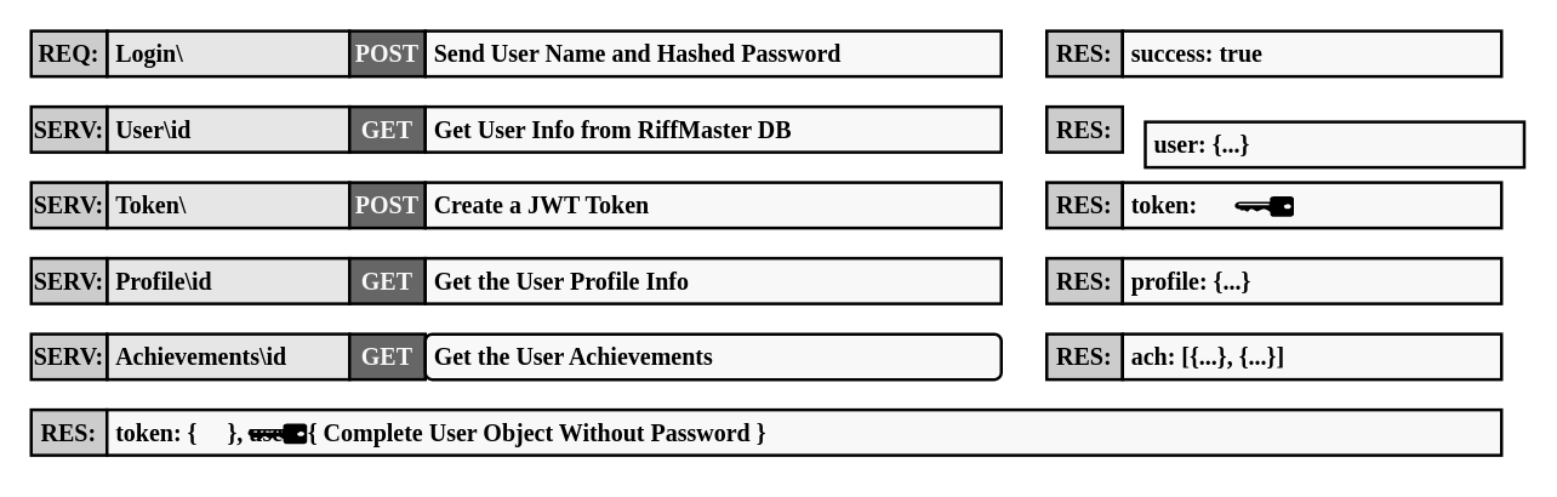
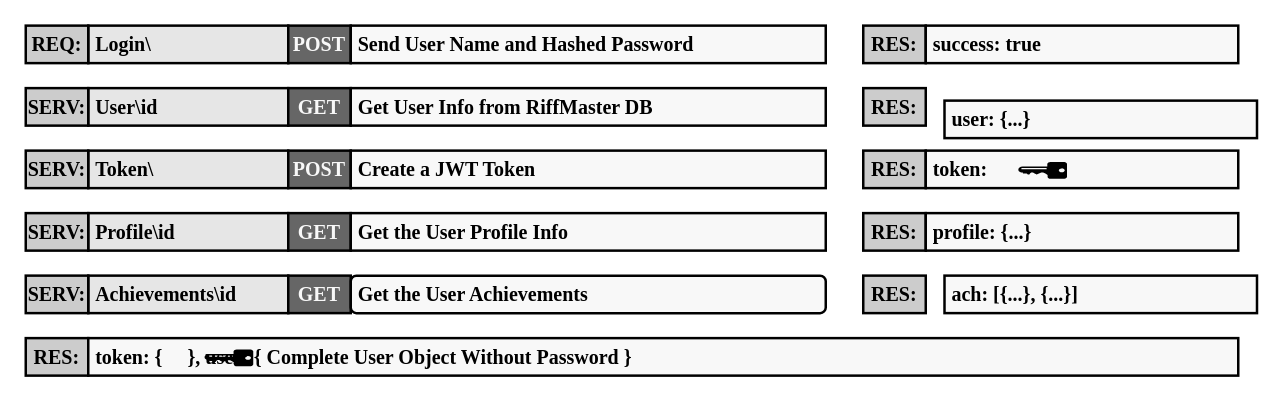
- <mxCell id="32" value="&amp;nbsp;ach: [{...}, {...}]" style="rounded=0;whiteSpace=wrap;html=1;fillColor=#F8F8F8;fontSize=16;fontFamily=Fira Code;fontSource=https%3A%2F%2Ffonts.googleapis.com%2Fcss%3Ffamily%3DFira%2BCode;fontStyle=1;strokeWidth=2;align=left;strokeColor=default;" vertex="1" parent="1"><mxGeometry x="740" y="220" width="250" height="30" as="geometry" /></mxCell>
+ <mxCell id="32" value="&amp;nbsp;ach: [{...}, {...}]" style="rounded=0;whiteSpace=wrap;html=1;fillColor=#F8F8F8;fontSize=16;fontFamily=Fira Code;fontSource=https%3A%2F%2Ffonts.googleapis.com%2Fcss%3Ffamily%3DFira%2BCode;fontStyle=1;strokeWidth=2;align=left;strokeColor=default;" vertex="1" parent="1"><mxGeometry x="755" y="220" width="250" height="30" as="geometry" /></mxCell>
